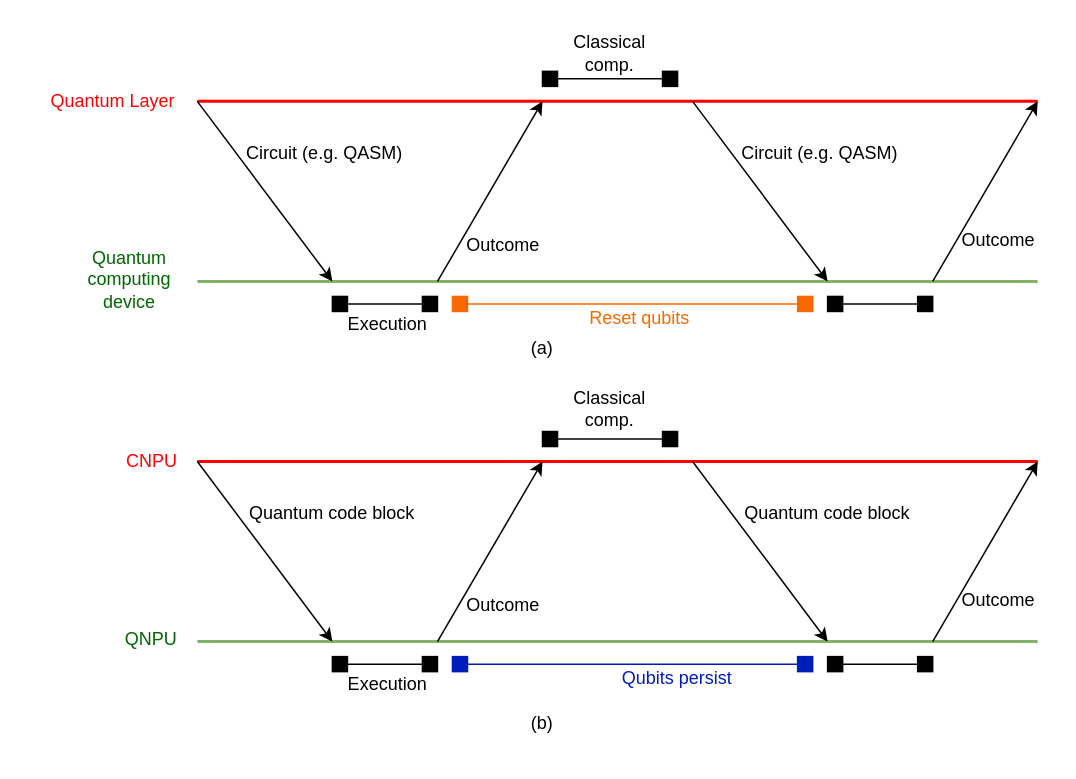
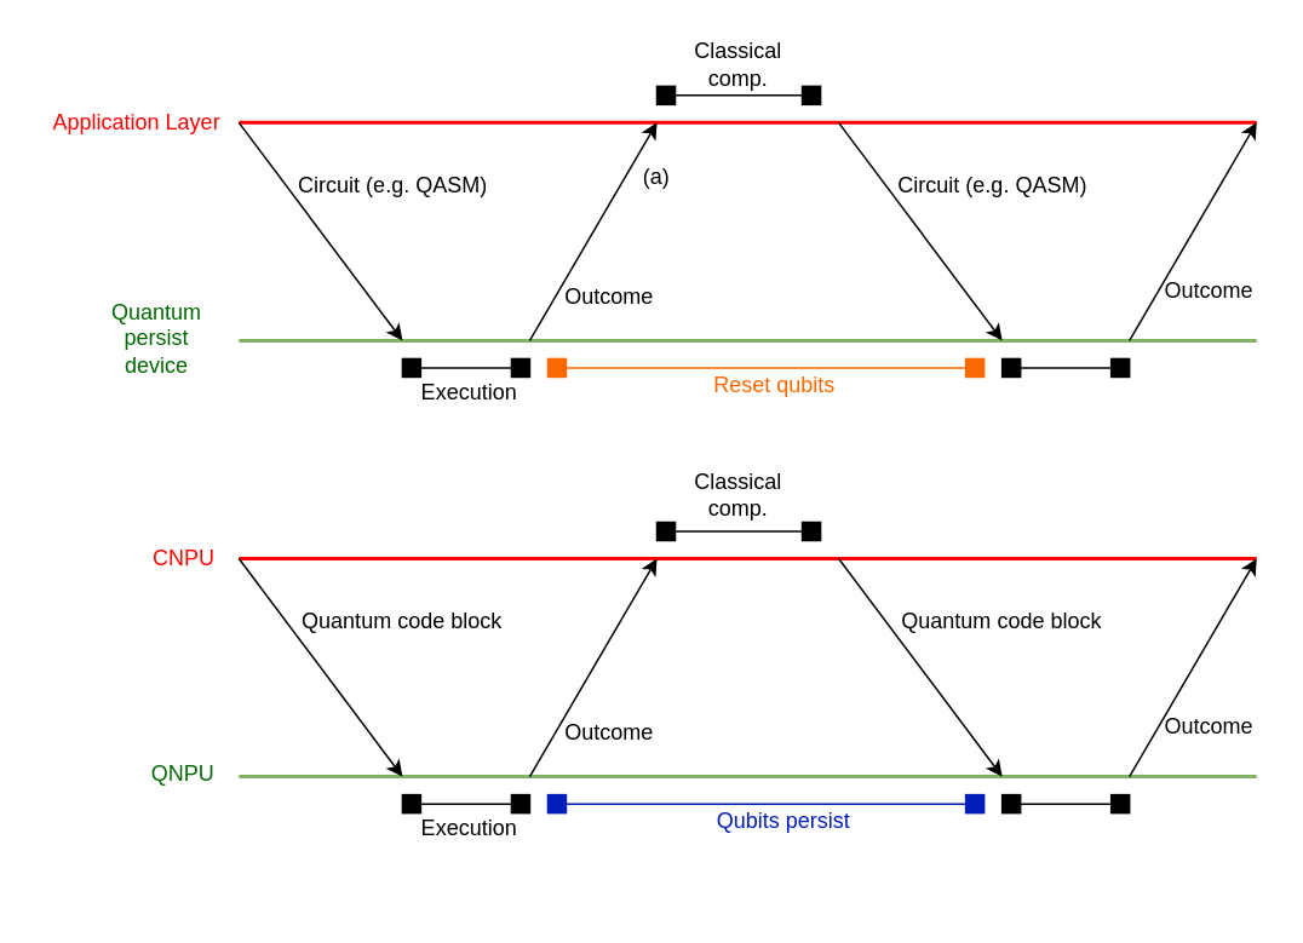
- <mxCell id="27" value="Quantum Layer" style="text;html=1;align=center;verticalAlign=middle;whiteSpace=wrap;rounded=0;fontColor=#FF0000;" parent="1" vertex="1"><mxGeometry x="20" y="52" width="110" height="30" as="geometry" /></mxCell>
+ <mxCell id="27" value="Application Layer" style="text;html=1;align=center;verticalAlign=middle;whiteSpace=wrap;rounded=0;fontColor=#FF0000;" parent="1" vertex="1"><mxGeometry x="20" y="52" width="110" height="30" as="geometry" /></mxCell>
- <mxCell id="28" value="Quantum computing device" style="text;html=1;align=center;verticalAlign=middle;whiteSpace=wrap;rounded=0;fontColor=#006600;" parent="1" vertex="1"><mxGeometry y="171" width="70" height="30" as="geometry" x="51" /></mxCell>
+ <mxCell id="28" value="Quantum persist device" style="text;html=1;align=center;verticalAlign=middle;whiteSpace=wrap;rounded=0;fontColor=#006600;" parent="1" vertex="1"><mxGeometry y="171" width="70" height="30" as="geometry" x="51" /></mxCell>
- <mxCell id="56" value="(a)" style="text;html=1;align=center;verticalAlign=middle;whiteSpace=wrap;rounded=0;" parent="1" vertex="1"><mxGeometry x="331" y="217" width="60" height="30" as="geometry" /></mxCell>
+ <mxCell id="56" value="(a)" style="text;html=1;align=center;verticalAlign=middle;whiteSpace=wrap;rounded=0;" parent="1" vertex="1"><mxGeometry x="331" y="82" width="60" height="30" as="geometry" /></mxCell>
- <mxCell id="48" value="Qubits persist" style="text;html=1;align=center;verticalAlign=middle;whiteSpace=wrap;rounded=0;fontColor=#001DBC;" parent="1" vertex="1"><mxGeometry x="411" y="437" width="80" height="30" as="geometry" /></mxCell>
+ <mxCell id="48" value="Qubits persist" style="text;html=1;align=center;verticalAlign=middle;whiteSpace=wrap;rounded=0;fontColor=#001DBC;" parent="1" vertex="1"><mxGeometry x="391" y="437" width="80" height="30" as="geometry" /></mxCell>
- <mxCell id="57" value="(b)" style="text;html=1;align=center;verticalAlign=middle;whiteSpace=wrap;rounded=0;" parent="1" vertex="1"><mxGeometry x="331" y="467" width="60" height="30" as="geometry" /></mxCell>
